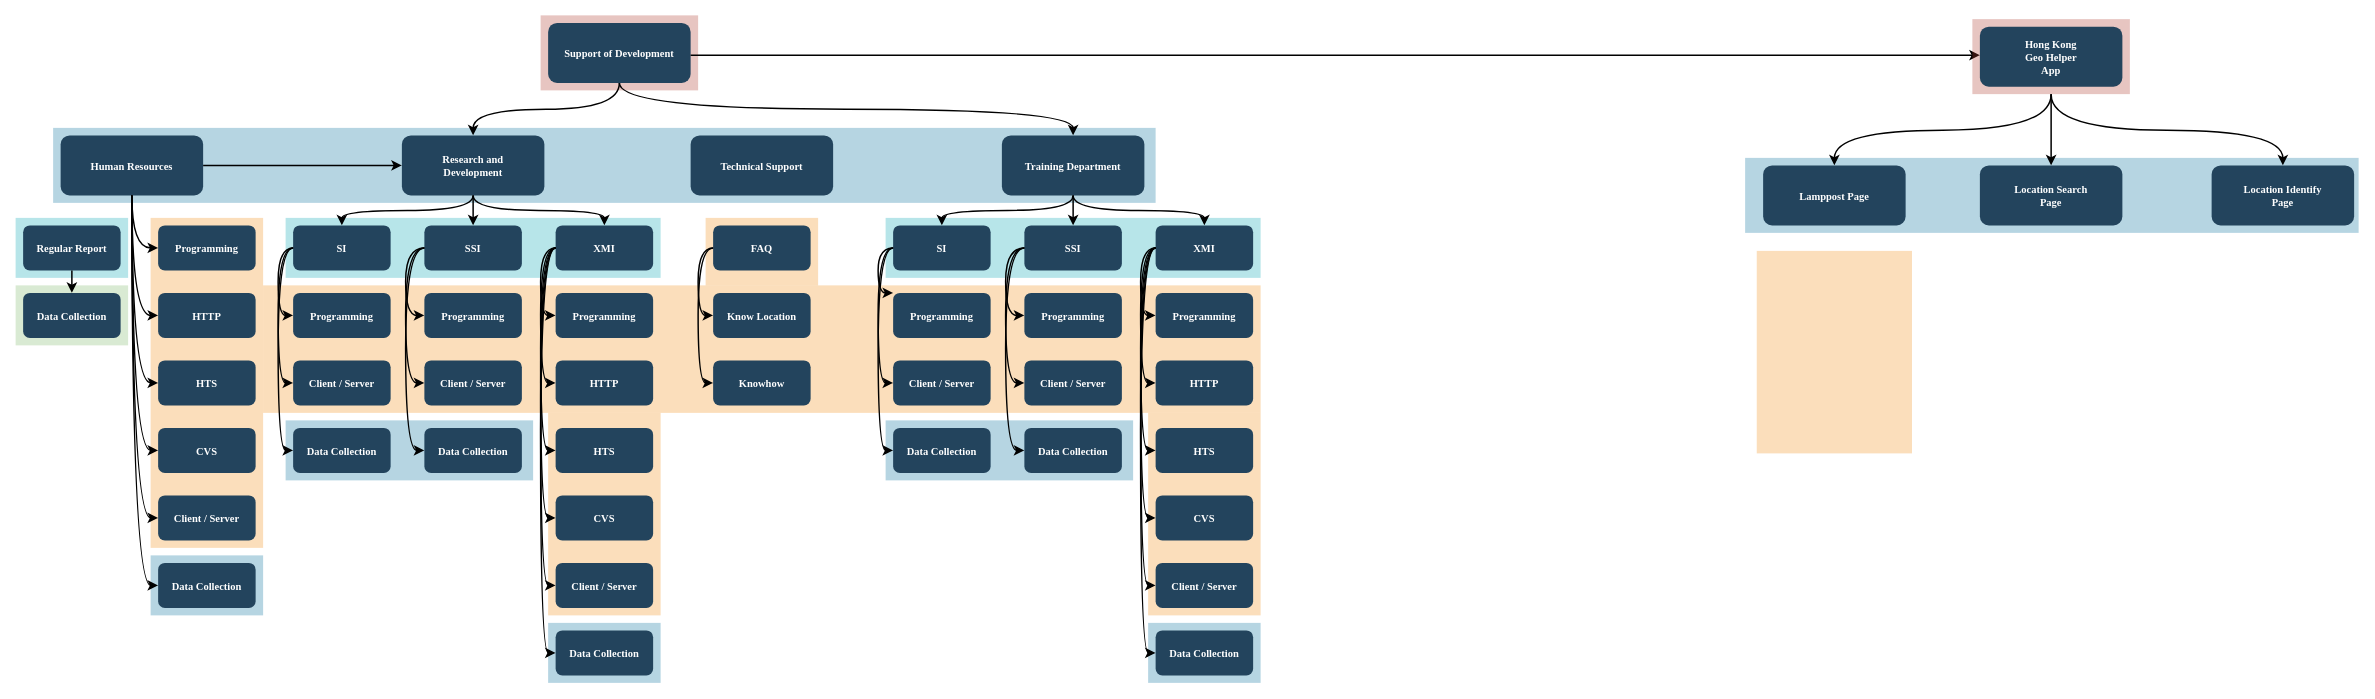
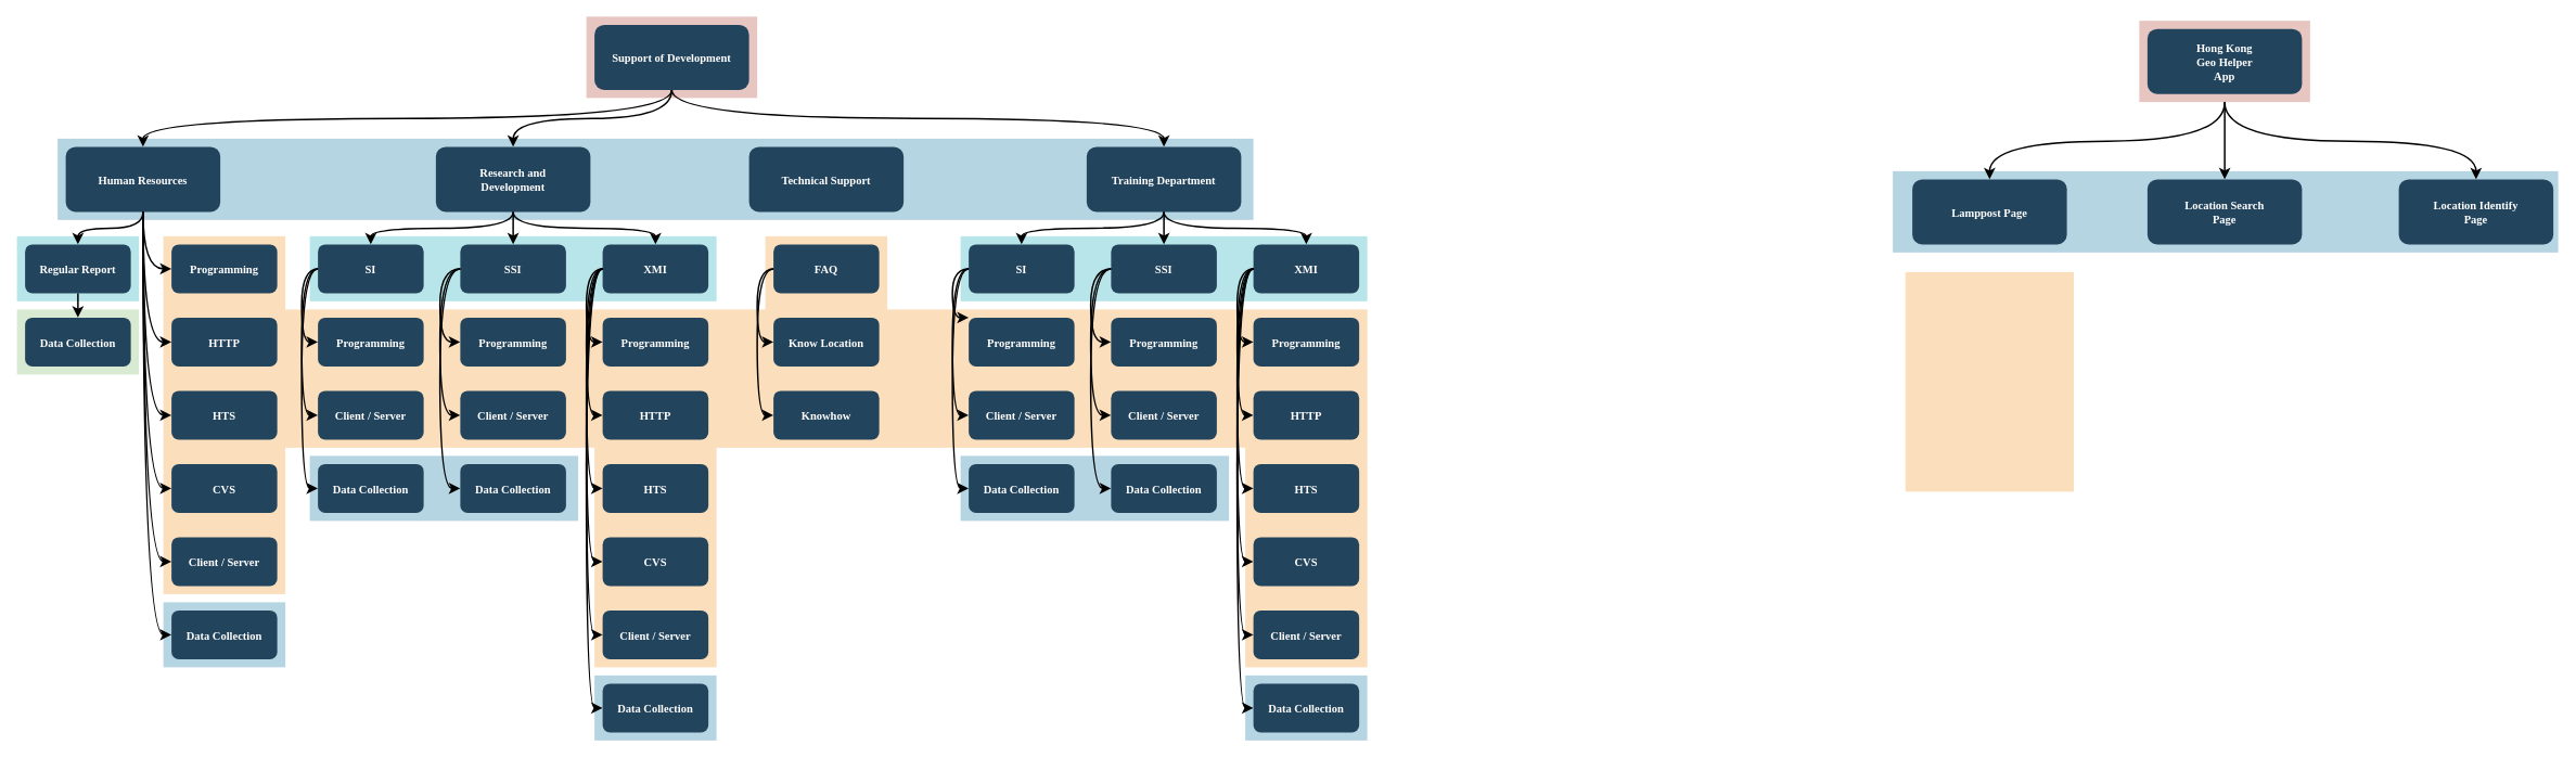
- <mxCell id="66" value="" style="edgeStyle=elbowEdgeStyle;elbow=vertical;strokeWidth=2;rounded=0;fontSize=12;startSize=8;endSize=8;curved=1;" edge="1" parent="1" source="18" target="108"><mxGeometry x="-23" y="135.5" width="100" height="100" as="geometry"><mxPoint x="-50" y="80" as="sourcePoint" /><mxPoint x="50" y="-20" as="targetPoint" /></mxGeometry></mxCell>
+ <mxCell id="66" value="" style="edgeStyle=elbowEdgeStyle;elbow=vertical;strokeWidth=2;rounded=0;fontSize=12;startSize=8;endSize=8;curved=1;" edge="1" parent="1" source="18" target="23"><mxGeometry x="-23" y="135.5" width="100" height="100" as="geometry"><mxPoint x="-50" y="80" as="sourcePoint" /><mxPoint x="50" y="-20" as="targetPoint" /></mxGeometry></mxCell>
- <mxCell id="67" value="" style="edgeStyle=elbowEdgeStyle;elbow=vertical;strokeWidth=2;rounded=0;fontSize=12;startSize=8;endSize=8;curved=1;" edge="1" parent="1" source="23" target="22"><mxGeometry x="-23" y="135.5" width="100" height="100" as="geometry"><mxPoint x="-50" y="80" as="sourcePoint" /><mxPoint x="50" y="-20" as="targetPoint" /></mxGeometry></mxCell>
+ <mxCell id="67" value="" style="edgeStyle=elbowEdgeStyle;elbow=vertical;strokeWidth=2;rounded=0;fontSize=12;startSize=8;endSize=8;curved=1;" edge="1" parent="1" source="23" target="24"><mxGeometry x="-23" y="135.5" width="100" height="100" as="geometry"><mxPoint x="-50" y="80" as="sourcePoint" /><mxPoint x="50" y="-20" as="targetPoint" /></mxGeometry></mxCell>
